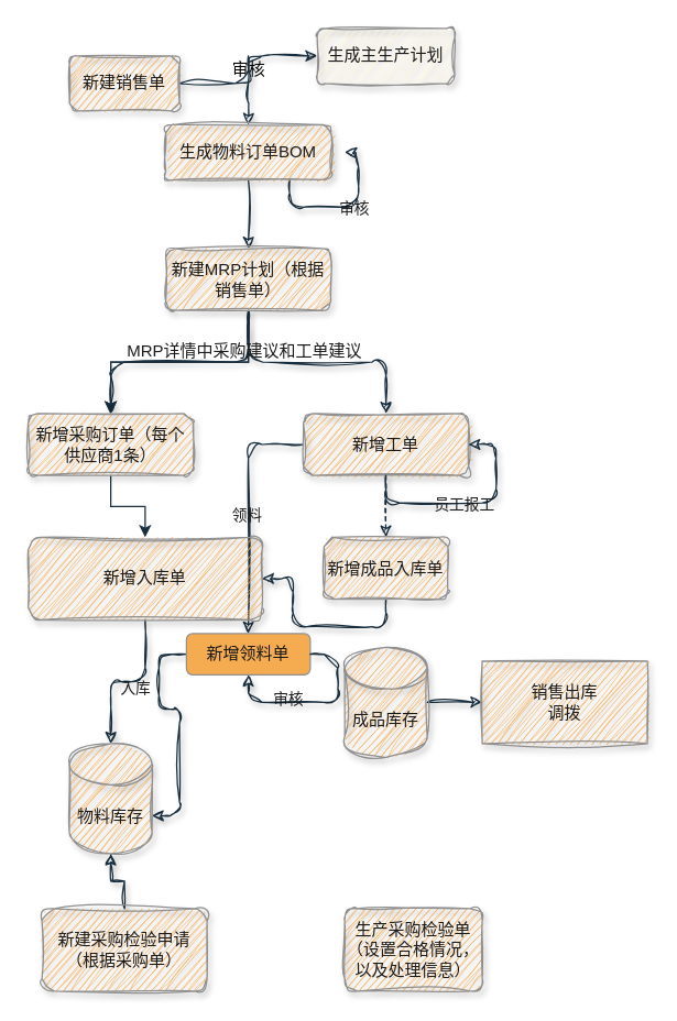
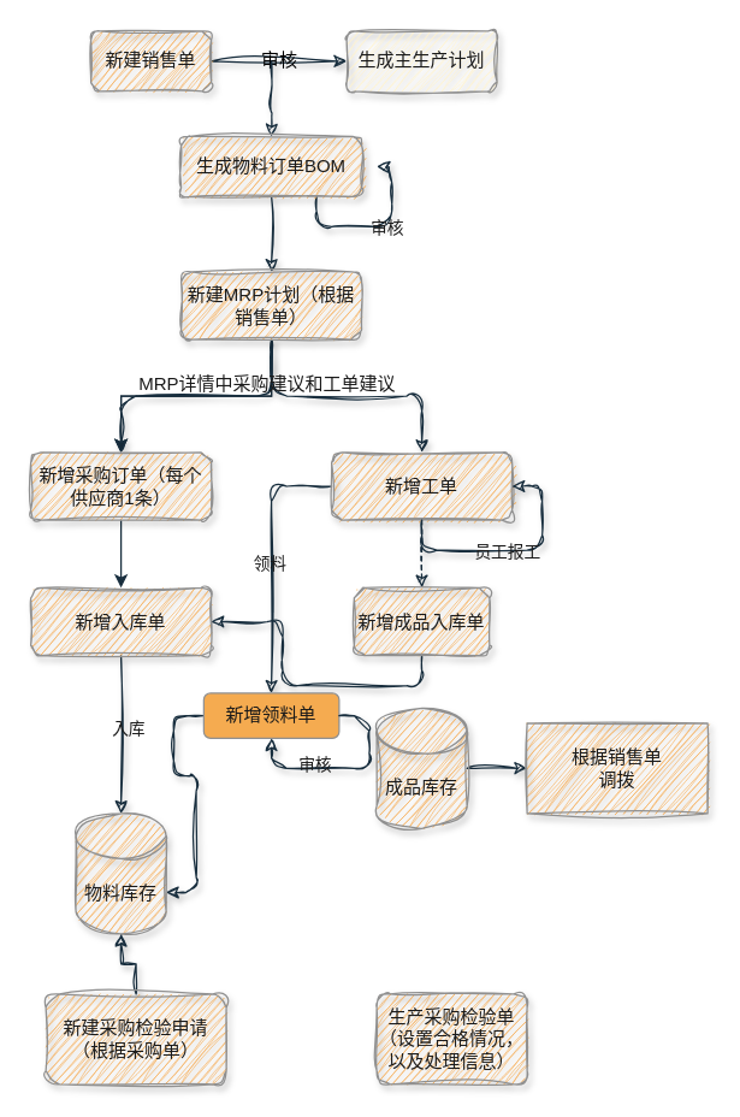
- <mxCell id="4" value="新建销售单" style="rounded=1;whiteSpace=wrap;html=1;shadow=1;labelBorderColor=none;snapToPoint=0;sketch=1;curveFitting=1;jiggle=2;labelBackgroundColor=none;fillColor=#F5AB50;strokeColor=#909090;fontColor=#1A1A1A;" parent="1" vertex="1"><mxGeometry x="50" y="40" width="80" height="40" as="geometry" /></mxCell>
+ <mxCell id="4" value="新建销售单" style="rounded=1;whiteSpace=wrap;html=1;shadow=1;labelBorderColor=none;snapToPoint=0;sketch=1;curveFitting=1;jiggle=2;labelBackgroundColor=none;fillColor=#F5AB50;strokeColor=#909090;fontColor=#1A1A1A;" parent="1" vertex="1"><mxGeometry x="60" y="20" width="80" height="40" as="geometry" /></mxCell>
- <mxCell id="24" value="新增入库单" style="whiteSpace=wrap;html=1;rounded=1;labelBorderColor=none;snapToPoint=0;shadow=1;sketch=1;curveFitting=1;jiggle=2;labelBackgroundColor=none;fillColor=#F5AB50;strokeColor=#909090;fontColor=#1A1A1A;" parent="1" vertex="1"><mxGeometry x="20" y="390" width="170" height="60" as="geometry" /></mxCell>
+ <mxCell id="24" value="新增入库单" style="whiteSpace=wrap;html=1;rounded=1;labelBorderColor=none;snapToPoint=0;shadow=1;sketch=1;curveFitting=1;jiggle=2;labelBackgroundColor=none;fillColor=#F5AB50;strokeColor=#909090;fontColor=#1A1A1A;" parent="1" vertex="1"><mxGeometry x="20" y="390" width="120" height="45" as="geometry" /></mxCell>
- <mxCell id="32" value="销售出库&lt;br&gt;调拨" style="whiteSpace=wrap;html=1;labelBorderColor=none;snapToPoint=0;sketch=1;curveFitting=1;jiggle=2;shadow=1;labelBackgroundColor=none;fillColor=#F5AB50;strokeColor=#909090;fontColor=#1A1A1A;" parent="1" vertex="1"><mxGeometry x="350" y="480" width="120" height="60" as="geometry" /></mxCell>
+ <mxCell id="32" value="根据销售单&lt;br&gt;调拨" style="whiteSpace=wrap;html=1;labelBorderColor=none;snapToPoint=0;sketch=1;curveFitting=1;jiggle=2;shadow=1;labelBackgroundColor=none;fillColor=#F5AB50;strokeColor=#909090;fontColor=#1A1A1A;" parent="1" vertex="1"><mxGeometry x="350" y="480" width="120" height="60" as="geometry" /></mxCell>
